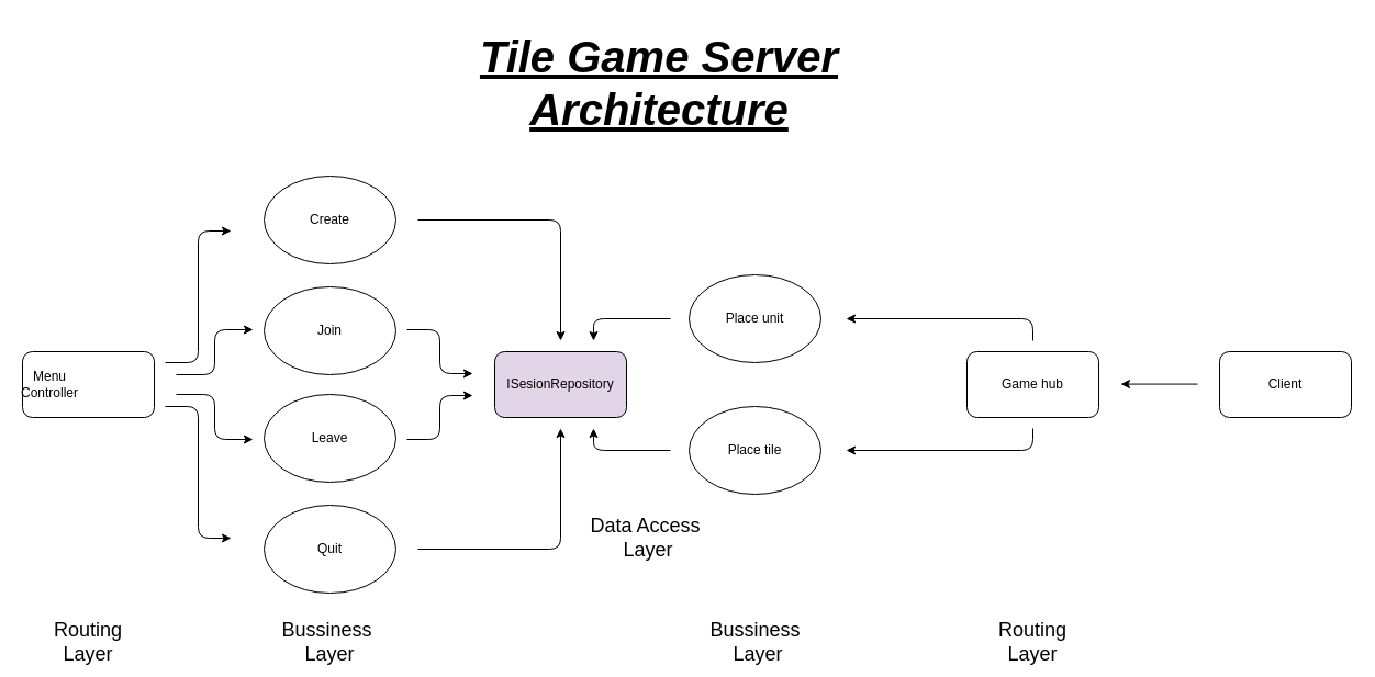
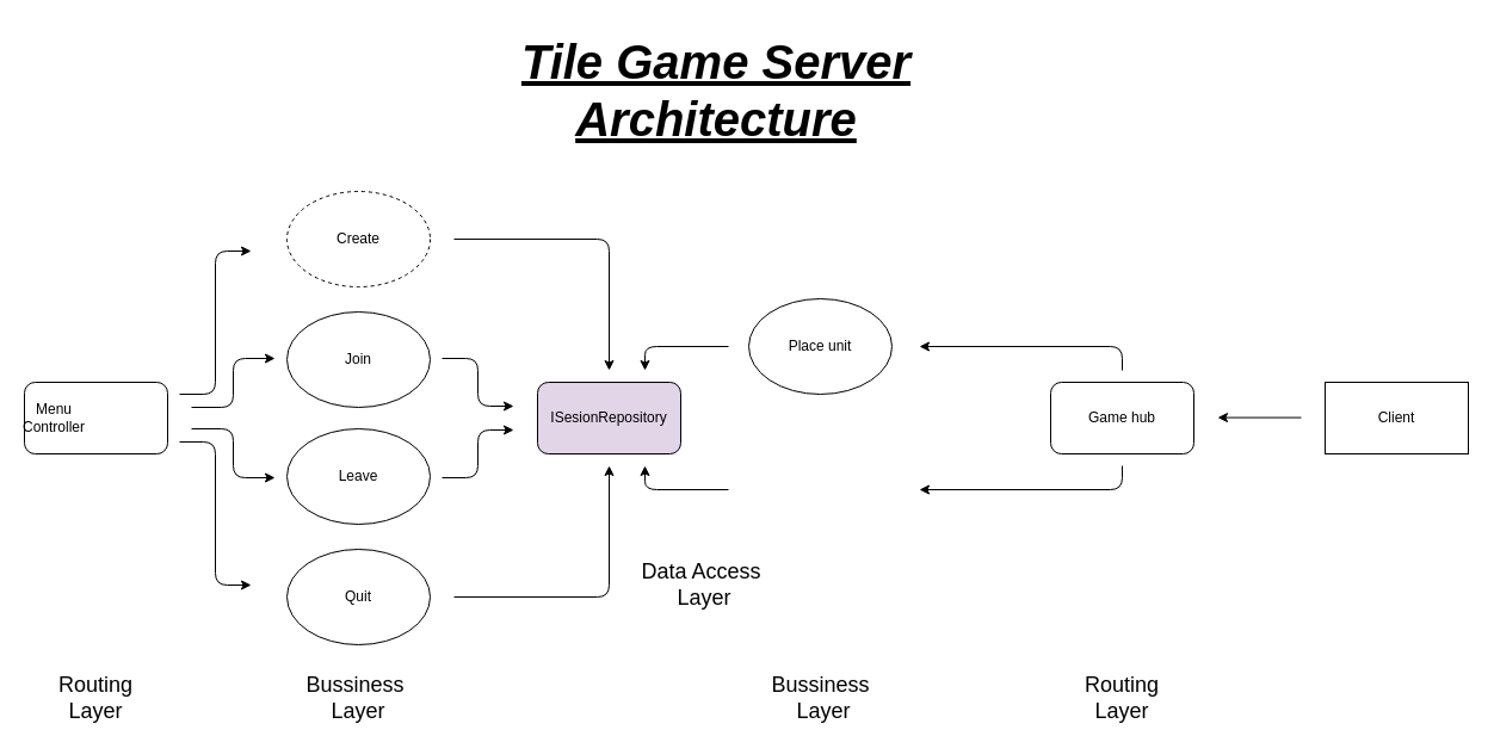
- <mxCell id="6" value="Create" style="ellipse;whiteSpace=wrap;html=1;" parent="1" vertex="1"><mxGeometry x="240" y="160" width="120" height="80" as="geometry" /></mxCell>
+ <mxCell id="6" value="Create" style="ellipse;whiteSpace=wrap;html=1;dashed=1;" parent="1" vertex="1"><mxGeometry x="240" y="160" width="120" height="80" as="geometry" /></mxCell>
- <mxCell id="9" value="Client" style="rounded=1;whiteSpace=wrap;html=1;" parent="1" vertex="1"><mxGeometry x="1110" y="320" width="120" height="60" as="geometry" /></mxCell>
+ <mxCell id="9" value="Client" style="whiteSpace=wrap;html=1;rounded=0;" parent="1" vertex="1"><mxGeometry x="1110" y="320" width="120" height="60" as="geometry" /></mxCell>
- <mxCell id="26" value="Place tile" style="ellipse;whiteSpace=wrap;html=1;fontSize=12;align=center;verticalAlign=middle;" parent="1" vertex="1"><mxGeometry x="627" y="370" width="120" height="80" as="geometry" /></mxCell>
